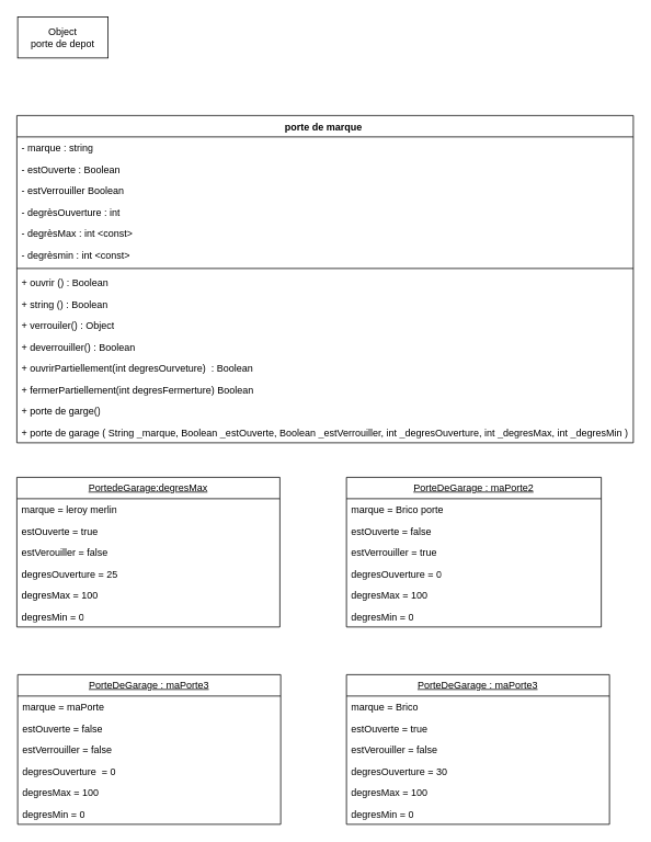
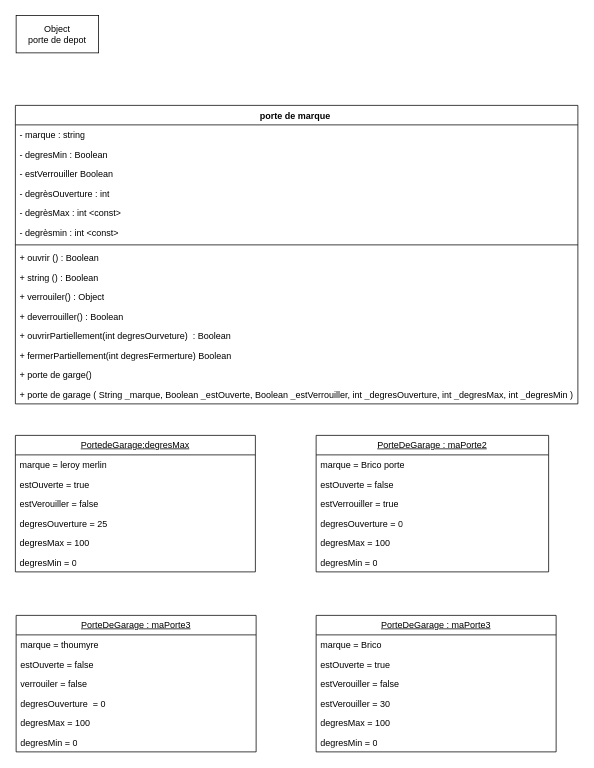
- <mxCell id="4" value="- estOuverte : Boolean" style="text;strokeColor=none;fillColor=none;align=left;verticalAlign=top;spacingLeft=4;spacingRight=4;overflow=hidden;rotatable=0;points=[[0,0.5],[1,0.5]];portConstraint=eastwest;whiteSpace=wrap;html=1;" vertex="1" parent="2"><mxGeometry y="52" width="750" height="26" as="geometry" /></mxCell>
+ <mxCell id="4" value="- degresMin : Boolean" style="text;strokeColor=none;fillColor=none;align=left;verticalAlign=top;spacingLeft=4;spacingRight=4;overflow=hidden;rotatable=0;points=[[0,0.5],[1,0.5]];portConstraint=eastwest;whiteSpace=wrap;html=1;" vertex="1" parent="2"><mxGeometry y="52" width="750" height="26" as="geometry" /></mxCell>
- <mxCell id="34" value="marque = maPorte" style="text;strokeColor=none;fillColor=none;align=left;verticalAlign=top;spacingLeft=4;spacingRight=4;overflow=hidden;rotatable=0;points=[[0,0.5],[1,0.5]];portConstraint=eastwest;whiteSpace=wrap;html=1;" vertex="1" parent="33"><mxGeometry y="26" width="320" height="26" as="geometry" /></mxCell>
+ <mxCell id="34" value="marque = thoumyre" style="text;strokeColor=none;fillColor=none;align=left;verticalAlign=top;spacingLeft=4;spacingRight=4;overflow=hidden;rotatable=0;points=[[0,0.5],[1,0.5]];portConstraint=eastwest;whiteSpace=wrap;html=1;" vertex="1" parent="33"><mxGeometry y="26" width="320" height="26" as="geometry" /></mxCell>
- <mxCell id="36" value="estVerrouiller = false" style="text;strokeColor=none;fillColor=none;align=left;verticalAlign=top;spacingLeft=4;spacingRight=4;overflow=hidden;rotatable=0;points=[[0,0.5],[1,0.5]];portConstraint=eastwest;whiteSpace=wrap;html=1;" vertex="1" parent="33"><mxGeometry y="78" width="320" height="26" as="geometry" /></mxCell>
+ <mxCell id="36" value="verrouiler = false" style="text;strokeColor=none;fillColor=none;align=left;verticalAlign=top;spacingLeft=4;spacingRight=4;overflow=hidden;rotatable=0;points=[[0,0.5],[1,0.5]];portConstraint=eastwest;whiteSpace=wrap;html=1;" vertex="1" parent="33"><mxGeometry y="78" width="320" height="26" as="geometry" /></mxCell>
- <mxCell id="44" value="degresOuverture = 30" style="text;strokeColor=none;fillColor=none;align=left;verticalAlign=top;spacingLeft=4;spacingRight=4;overflow=hidden;rotatable=0;points=[[0,0.5],[1,0.5]];portConstraint=eastwest;whiteSpace=wrap;html=1;" vertex="1" parent="40"><mxGeometry y="104" width="320" height="26" as="geometry" /></mxCell>
+ <mxCell id="44" value="estVerouiller = 30" style="text;strokeColor=none;fillColor=none;align=left;verticalAlign=top;spacingLeft=4;spacingRight=4;overflow=hidden;rotatable=0;points=[[0,0.5],[1,0.5]];portConstraint=eastwest;whiteSpace=wrap;html=1;" vertex="1" parent="40"><mxGeometry y="104" width="320" height="26" as="geometry" /></mxCell>
